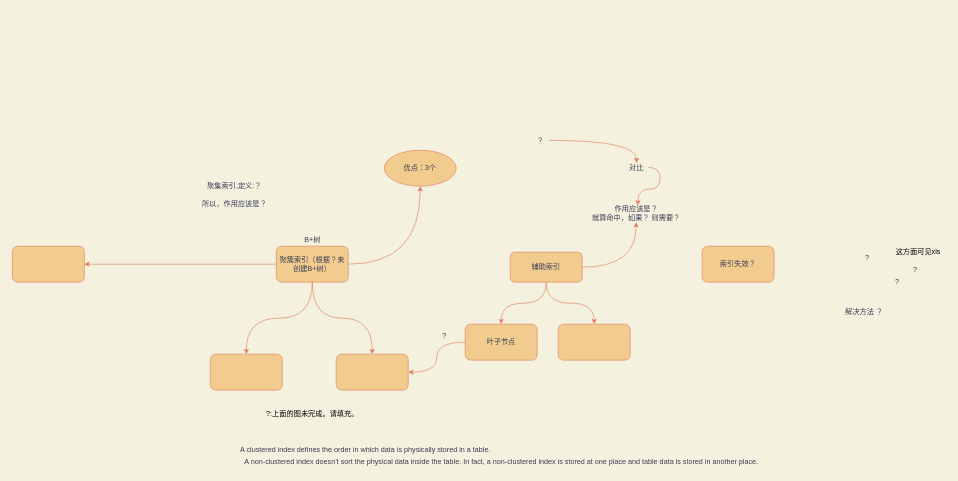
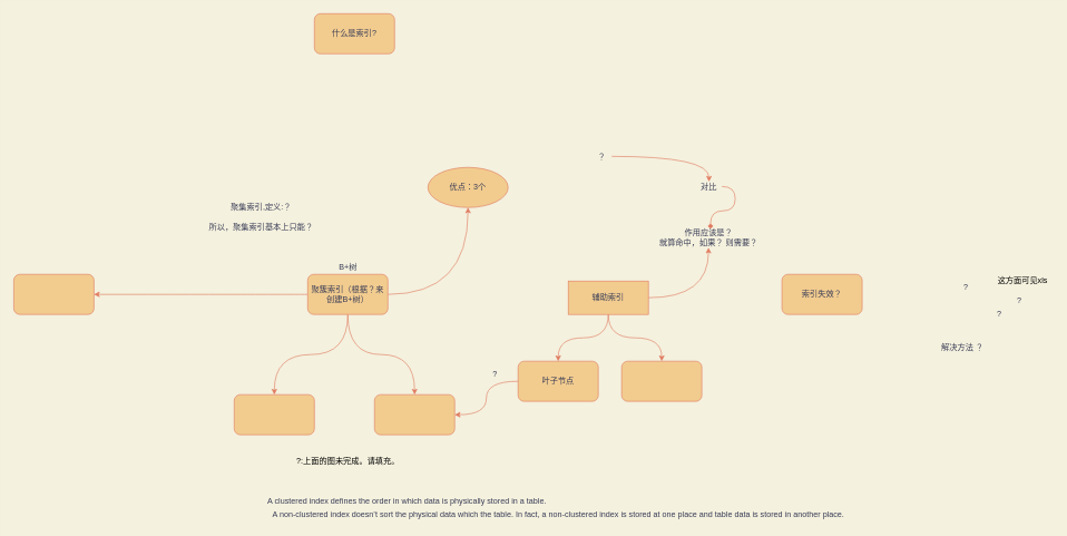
+ <mxCell id="36" value="什么是索引?" style="whiteSpace=wrap;html=1;fontColor=#393C56;strokeColor=#E07A5F;fillColor=#F2CC8F;sketch=0;rounded=1;" vertex="1" parent="1"><mxGeometry x="470" y="20" width="120" height="60" as="geometry" /></mxCell>
- <mxCell id="19" style="edgeStyle=orthogonalEdgeStyle;curved=1;rounded=1;sketch=0;orthogonalLoop=1;jettySize=auto;html=1;entryX=0.519;entryY=0.067;entryDx=0;entryDy=0;entryPerimeter=0;strokeColor=#E07A5F;fillColor=#F2CC8F;fontColor=#393C56;exitX=1.004;exitY=0.425;exitDx=0;exitDy=0;exitPerimeter=0;" parent="1" source="30" target="17" edge="1"><mxGeometry relative="1" as="geometry" /></mxCell>
+ <mxCell id="19" style="edgeStyle=orthogonalEdgeStyle;curved=1;rounded=1;sketch=0;orthogonalLoop=1;jettySize=auto;html=1;entryX=0.519;entryY=0.067;entryDx=0;entryDy=0;entryPerimeter=0;strokeColor=#E07A5F;fillColor=#F2CC8F;fontColor=#393C56;exitX=1.004;exitY=0.425;exitDx=0;exitDy=0;exitPerimeter=0;endArrow=diamond;" parent="1" source="30" target="17" edge="1"><mxGeometry relative="1" as="geometry" /></mxCell>
- <mxCell id="29" value="所以，作用应该是？" style="text;html=1;align=center;verticalAlign=middle;resizable=0;points=[];autosize=1;fontColor=#393C56;rounded=1;" parent="1" vertex="1"><mxGeometry x="305" y="330" width="170" height="20" as="geometry" /></mxCell>
+ <mxCell id="29" value="所以，聚集索引基本上只能？" style="text;html=1;align=center;verticalAlign=middle;resizable=0;points=[];autosize=1;fontColor=#393C56;rounded=1;" parent="1" vertex="1"><mxGeometry x="305" y="330" width="170" height="20" as="geometry" /></mxCell>
- <mxCell id="13" value="辅助索引" style="whiteSpace=wrap;html=1;sketch=0;strokeColor=#E07A5F;fillColor=#F2CC8F;fontColor=#393C56;rounded=1;" parent="1" vertex="1"><mxGeometry x="850" y="420" width="120" height="50" as="geometry" /></mxCell>
+ <mxCell id="13" value="辅助索引" style="whiteSpace=wrap;html=1;sketch=0;strokeColor=#E07A5F;fillColor=#F2CC8F;fontColor=#393C56;rounded=0;" parent="1" vertex="1"><mxGeometry x="850" y="420" width="120" height="50" as="geometry" /></mxCell>
- <mxCell id="32" value="A non-clustered index doesn’t sort the physical data inside the table. In fact, a non-clustered index is stored at one place and table data is stored in another place." style="text;html=1;align=center;verticalAlign=middle;resizable=0;points=[];autosize=1;fontColor=#393C56;" parent="1" vertex="1"><mxGeometry x="400" y="760" width="870" height="20" as="geometry" /></mxCell>
+ <mxCell id="32" value="A non-clustered index doesn’t sort the physical data which the table. In fact, a non-clustered index is stored at one place and table data is stored in another place." style="text;html=1;align=center;verticalAlign=middle;resizable=0;points=[];autosize=1;fontColor=#393C56;" parent="1" vertex="1"><mxGeometry x="400" y="760" width="870" height="20" as="geometry" /></mxCell>
